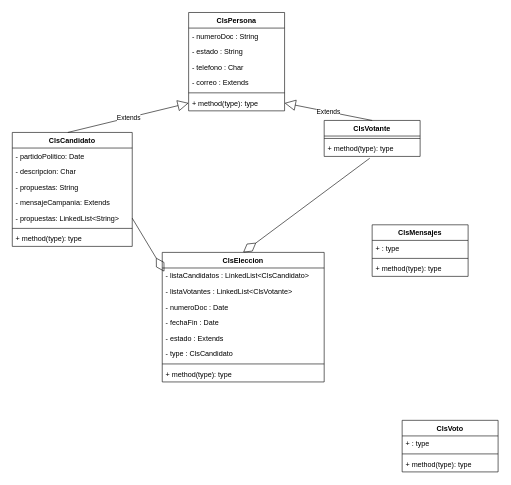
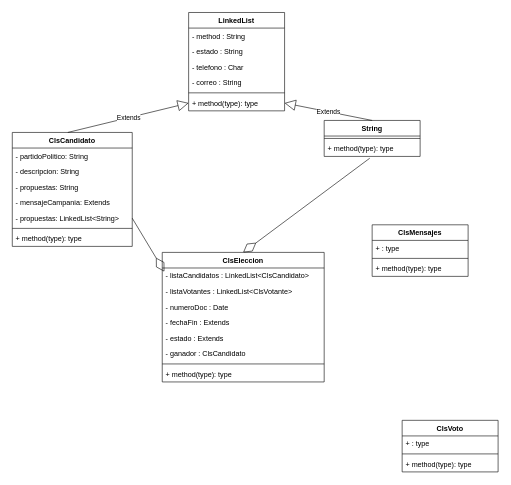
- <mxCell id="30" value="ClsPersona" style="swimlane;fontStyle=1;align=center;verticalAlign=top;childLayout=stackLayout;horizontal=1;startSize=26;horizontalStack=0;resizeParent=1;resizeParentMax=0;resizeLast=0;collapsible=1;marginBottom=0;" vertex="1" parent="1"><mxGeometry x="314" y="20" width="160" height="164" as="geometry"><mxRectangle x="330" y="200" width="100" height="30" as="alternateBounds" /></mxGeometry></mxCell>
+ <mxCell id="30" value="LinkedList" style="swimlane;fontStyle=1;align=center;verticalAlign=top;childLayout=stackLayout;horizontal=1;startSize=26;horizontalStack=0;resizeParent=1;resizeParentMax=0;resizeLast=0;collapsible=1;marginBottom=0;" vertex="1" parent="1"><mxGeometry x="314" y="20" width="160" height="164" as="geometry"><mxRectangle x="330" y="200" width="100" height="30" as="alternateBounds" /></mxGeometry></mxCell>
- <mxCell id="31" value="- numeroDoc : String" style="text;strokeColor=none;fillColor=none;align=left;verticalAlign=top;spacingLeft=4;spacingRight=4;overflow=hidden;rotatable=0;points=[[0,0.5],[1,0.5]];portConstraint=eastwest;" vertex="1" parent="30"><mxGeometry y="26" width="160" height="26" as="geometry" /></mxCell>
+ <mxCell id="31" value="- method : String" style="text;strokeColor=none;fillColor=none;align=left;verticalAlign=top;spacingLeft=4;spacingRight=4;overflow=hidden;rotatable=0;points=[[0,0.5],[1,0.5]];portConstraint=eastwest;" vertex="1" parent="30"><mxGeometry y="26" width="160" height="26" as="geometry" /></mxCell>
- <mxCell id="34" value="- correo : Extends" style="text;strokeColor=none;fillColor=none;align=left;verticalAlign=top;spacingLeft=4;spacingRight=4;overflow=hidden;rotatable=0;points=[[0,0.5],[1,0.5]];portConstraint=eastwest;" vertex="1" parent="30"><mxGeometry y="104" width="160" height="26" as="geometry" /></mxCell>
+ <mxCell id="34" value="- correo : String" style="text;strokeColor=none;fillColor=none;align=left;verticalAlign=top;spacingLeft=4;spacingRight=4;overflow=hidden;rotatable=0;points=[[0,0.5],[1,0.5]];portConstraint=eastwest;" vertex="1" parent="30"><mxGeometry y="104" width="160" height="26" as="geometry" /></mxCell>
- <mxCell id="10" value="ClsVotante" style="swimlane;fontStyle=1;align=center;verticalAlign=top;childLayout=stackLayout;horizontal=1;startSize=26;horizontalStack=0;resizeParent=1;resizeParentMax=0;resizeLast=0;collapsible=1;marginBottom=0;" vertex="1" parent="1"><mxGeometry x="540" y="200" width="160" height="60" as="geometry"><mxRectangle x="330" y="200" width="100" height="30" as="alternateBounds" /></mxGeometry></mxCell>
+ <mxCell id="10" value="String" style="swimlane;fontStyle=1;align=center;verticalAlign=top;childLayout=stackLayout;horizontal=1;startSize=26;horizontalStack=0;resizeParent=1;resizeParentMax=0;resizeLast=0;collapsible=1;marginBottom=0;" vertex="1" parent="1"><mxGeometry x="540" y="200" width="160" height="60" as="geometry"><mxRectangle x="330" y="200" width="100" height="30" as="alternateBounds" /></mxGeometry></mxCell>
- <mxCell id="3" value="- partidoPolitico: Date" style="text;strokeColor=none;fillColor=none;align=left;verticalAlign=top;spacingLeft=4;spacingRight=4;overflow=hidden;rotatable=0;points=[[0,0.5],[1,0.5]];portConstraint=eastwest;" vertex="1" parent="2"><mxGeometry y="26" width="200" height="26" as="geometry" /></mxCell>
+ <mxCell id="3" value="- partidoPolitico: String" style="text;strokeColor=none;fillColor=none;align=left;verticalAlign=top;spacingLeft=4;spacingRight=4;overflow=hidden;rotatable=0;points=[[0,0.5],[1,0.5]];portConstraint=eastwest;" vertex="1" parent="2"><mxGeometry y="26" width="200" height="26" as="geometry" /></mxCell>
- <mxCell id="4" value="- descripcion: Char" style="text;strokeColor=none;fillColor=none;align=left;verticalAlign=top;spacingLeft=4;spacingRight=4;overflow=hidden;rotatable=0;points=[[0,0.5],[1,0.5]];portConstraint=eastwest;" vertex="1" parent="2"><mxGeometry y="52" width="200" height="26" as="geometry" /></mxCell>
+ <mxCell id="4" value="- descripcion: String" style="text;strokeColor=none;fillColor=none;align=left;verticalAlign=top;spacingLeft=4;spacingRight=4;overflow=hidden;rotatable=0;points=[[0,0.5],[1,0.5]];portConstraint=eastwest;" vertex="1" parent="2"><mxGeometry y="52" width="200" height="26" as="geometry" /></mxCell>
- <mxCell id="17" value="- fechaFin : Date" style="text;strokeColor=none;fillColor=none;align=left;verticalAlign=top;spacingLeft=4;spacingRight=4;overflow=hidden;rotatable=0;points=[[0,0.5],[1,0.5]];portConstraint=eastwest;" vertex="1" parent="13"><mxGeometry y="104" width="270" height="26" as="geometry" /></mxCell>
+ <mxCell id="17" value="- fechaFin : Extends" style="text;strokeColor=none;fillColor=none;align=left;verticalAlign=top;spacingLeft=4;spacingRight=4;overflow=hidden;rotatable=0;points=[[0,0.5],[1,0.5]];portConstraint=eastwest;" vertex="1" parent="13"><mxGeometry y="104" width="270" height="26" as="geometry" /></mxCell>
- <mxCell id="19" value="- type : ClsCandidato" style="text;strokeColor=none;fillColor=none;align=left;verticalAlign=top;spacingLeft=4;spacingRight=4;overflow=hidden;rotatable=0;points=[[0,0.5],[1,0.5]];portConstraint=eastwest;" vertex="1" parent="13"><mxGeometry y="156" width="270" height="26" as="geometry" /></mxCell>
+ <mxCell id="19" value="- ganador : ClsCandidato" style="text;strokeColor=none;fillColor=none;align=left;verticalAlign=top;spacingLeft=4;spacingRight=4;overflow=hidden;rotatable=0;points=[[0,0.5],[1,0.5]];portConstraint=eastwest;" vertex="1" parent="13"><mxGeometry y="156" width="270" height="26" as="geometry" /></mxCell>
